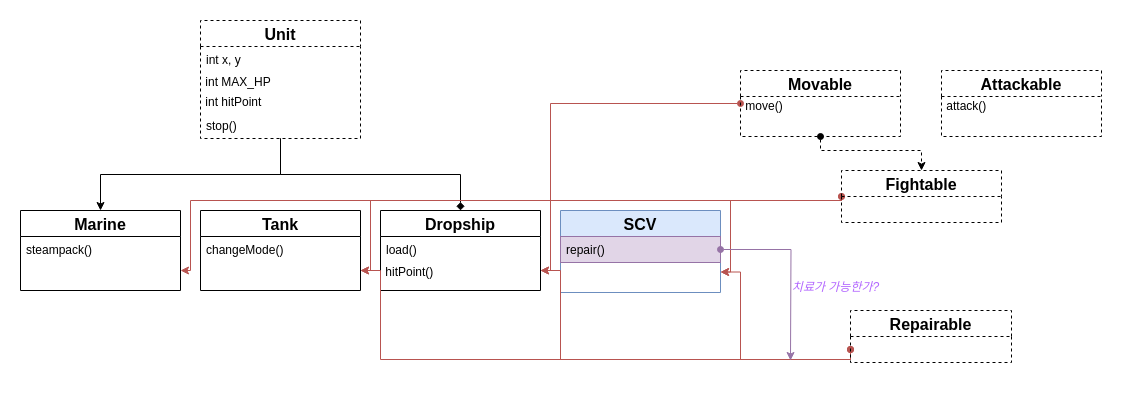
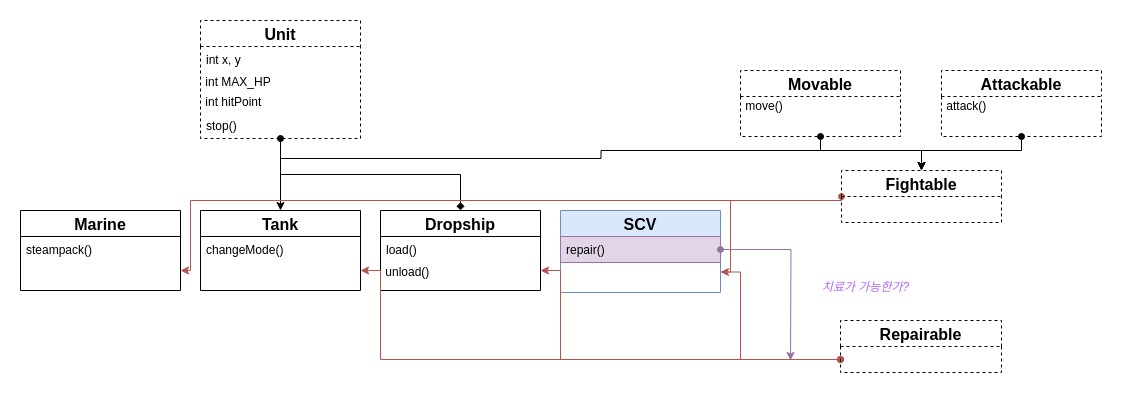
- <mxCell id="17" style="edgeStyle=orthogonalEdgeStyle;rounded=0;orthogonalLoop=1;jettySize=auto;html=1;exitX=0;exitY=0.5;exitDx=0;exitDy=0;entryX=1;entryY=0.75;entryDx=0;entryDy=0;startArrow=oval;startFill=1;fillColor=#f8cecc;strokeColor=#b85450;" edge="1" parent="1" source="19" target="14"><mxGeometry relative="1" as="geometry"><Array as="points"><mxPoint x="550" y="270" /></Array></mxGeometry></mxCell>
- <mxCell id="18" style="edgeStyle=orthogonalEdgeStyle;rounded=0;orthogonalLoop=1;jettySize=auto;html=1;exitX=0.5;exitY=1;exitDx=0;exitDy=0;entryX=0.5;entryY=0;entryDx=0;entryDy=0;startArrow=oval;startFill=1;dashed=1;" edge="1" parent="1" source="19" target="29"><mxGeometry relative="1" as="geometry"><Array as="points"><mxPoint x="820" y="150" /><mxPoint x="921" y="150" /></Array></mxGeometry></mxCell>
+ <mxCell id="18" style="edgeStyle=orthogonalEdgeStyle;rounded=0;orthogonalLoop=1;jettySize=auto;html=1;exitX=0.5;exitY=1;exitDx=0;exitDy=0;entryX=0.5;entryY=0;entryDx=0;entryDy=0;startArrow=oval;startFill=1;" edge="1" parent="1" source="19" target="29"><mxGeometry relative="1" as="geometry"><Array as="points"><mxPoint x="820" y="150" /><mxPoint x="921" y="150" /></Array></mxGeometry></mxCell>
+ <mxCell id="22" style="edgeStyle=orthogonalEdgeStyle;rounded=0;orthogonalLoop=1;jettySize=auto;html=1;exitX=0.5;exitY=1;exitDx=0;exitDy=0;entryX=0.5;entryY=0;entryDx=0;entryDy=0;startArrow=oval;startFill=1;" edge="1" parent="1" source="23" target="29"><mxGeometry relative="1" as="geometry"><Array as="points"><mxPoint x="1021" y="150" /><mxPoint x="921" y="150" /></Array></mxGeometry></mxCell>
- <mxCell id="2" style="edgeStyle=orthogonalEdgeStyle;rounded=0;orthogonalLoop=1;jettySize=auto;html=1;exitX=0.5;exitY=1;exitDx=0;exitDy=0;entryX=0.5;entryY=0;entryDx=0;entryDy=0;" parent="1" source="5" target="10" edge="1"><mxGeometry relative="1" as="geometry" /></mxCell>
+ <mxCell id="2" style="edgeStyle=orthogonalEdgeStyle;rounded=0;orthogonalLoop=1;jettySize=auto;html=1;exitX=0.5;exitY=1;exitDx=0;exitDy=0;" parent="1" source="5" target="29" edge="1"><mxGeometry relative="1" as="geometry" /></mxCell>
+ <mxCell id="4" style="edgeStyle=orthogonalEdgeStyle;rounded=0;orthogonalLoop=1;jettySize=auto;html=1;exitX=0.5;exitY=1;exitDx=0;exitDy=0;entryX=0.5;entryY=0;entryDx=0;entryDy=0;startArrow=oval;startFill=1;" parent="1" source="5" target="12" edge="1"><mxGeometry relative="1" as="geometry" /></mxCell>
- <mxCell id="27" style="edgeStyle=orthogonalEdgeStyle;rounded=0;orthogonalLoop=1;jettySize=auto;html=1;exitX=0;exitY=0.5;exitDx=0;exitDy=0;entryX=1;entryY=0.75;entryDx=0;entryDy=0;startArrow=oval;startFill=1;fillColor=#f8cecc;strokeColor=#b85450;" edge="1" parent="1" source="29" target="12"><mxGeometry relative="1" as="geometry"><Array as="points"><mxPoint x="841" y="200" /><mxPoint x="370" y="200" /><mxPoint x="370" y="270" /></Array></mxGeometry></mxCell>
- <mxCell id="28" style="edgeStyle=orthogonalEdgeStyle;rounded=0;orthogonalLoop=1;jettySize=auto;html=1;exitX=0;exitY=0.5;exitDx=0;exitDy=0;entryX=1;entryY=0.75;entryDx=0;entryDy=0;startArrow=oval;startFill=1;fillColor=#f8cecc;strokeColor=#b85450;" edge="1" parent="1" source="29" target="30"><mxGeometry relative="1" as="geometry"><Array as="points"><mxPoint x="841" y="200" /><mxPoint x="730" y="200" /><mxPoint x="730" y="272" /></Array></mxGeometry></mxCell>
+ <mxCell id="28" style="edgeStyle=orthogonalEdgeStyle;rounded=0;orthogonalLoop=1;jettySize=auto;html=1;exitX=0;exitY=0.5;exitDx=0;exitDy=0;entryX=1;entryY=0.75;entryDx=0;entryDy=0;startArrow=oval;startFill=1;fillColor=#f8cecc;strokeColor=#b85450;endArrow=none;" edge="1" parent="1" source="29" target="30"><mxGeometry relative="1" as="geometry"><Array as="points"><mxPoint x="841" y="200" /><mxPoint x="730" y="200" /><mxPoint x="730" y="272" /></Array></mxGeometry></mxCell>
- <mxCell id="16" value="&amp;nbsp;hitPoint()" style="text;html=1;align=left;verticalAlign=middle;resizable=0;points=[];autosize=1;" parent="14" vertex="1"><mxGeometry y="52" width="160" height="20" as="geometry" /></mxCell>
+ <mxCell id="16" value="&amp;nbsp;unload()" style="text;html=1;align=left;verticalAlign=middle;resizable=0;points=[];autosize=1;" parent="14" vertex="1"><mxGeometry y="52" width="160" height="20" as="geometry" /></mxCell>
- <mxCell id="37" value="&lt;font style=&quot;font-size: 12px&quot; color=&quot;#b266ff&quot;&gt;&lt;i&gt;치료가 가능한가?&lt;/i&gt;&lt;/font&gt;" style="text;html=1;align=center;verticalAlign=middle;resizable=0;points=[];autosize=1;fontSize=16;fontColor=#CC99FF;" vertex="1" parent="1"><mxGeometry x="780" y="270" width="110" height="30" as="geometry" /></mxCell>
+ <mxCell id="37" value="&lt;font style=&quot;font-size: 12px&quot; color=&quot;#b266ff&quot;&gt;&lt;i&gt;치료가 가능한가?&lt;/i&gt;&lt;/font&gt;" style="text;html=1;align=center;verticalAlign=middle;resizable=0;points=[];autosize=1;fontSize=16;fontColor=#CC99FF;" vertex="1" parent="1"><mxGeometry x="810" y="270" width="110" height="30" as="geometry" /></mxCell>
- <mxCell id="35" value="Repairable" style="swimlane;fontStyle=1;childLayout=stackLayout;horizontal=1;startSize=26;fillColor=none;horizontalStack=0;resizeParent=1;resizeParentMax=0;resizeLast=0;collapsible=1;marginBottom=0;dashed=1;strokeColor=#000000;fontSize=16;" vertex="1" parent="1"><mxGeometry x="850" y="310" width="161" height="52" as="geometry" /></mxCell>
+ <mxCell id="35" value="Repairable" style="swimlane;fontStyle=1;childLayout=stackLayout;horizontal=1;startSize=26;fillColor=none;horizontalStack=0;resizeParent=1;resizeParentMax=0;resizeLast=0;collapsible=1;marginBottom=0;dashed=1;strokeColor=#000000;fontSize=16;" vertex="1" parent="1"><mxGeometry x="840" y="320" width="161" height="52" as="geometry" /></mxCell>
